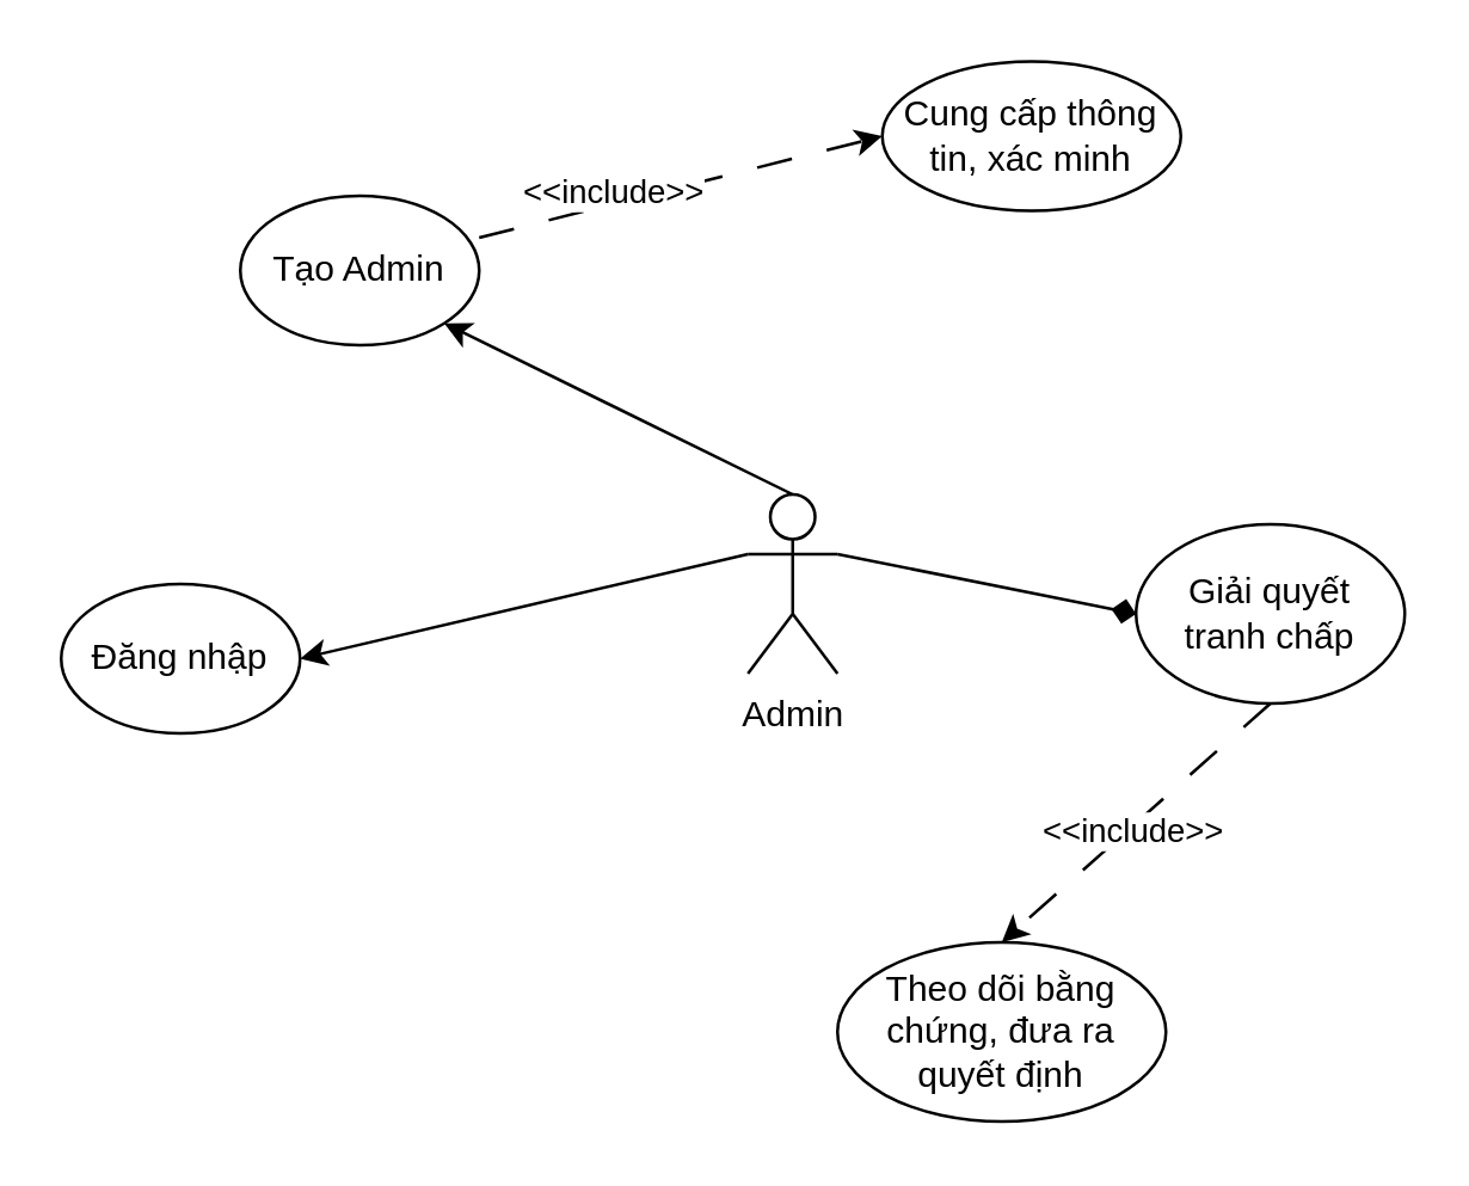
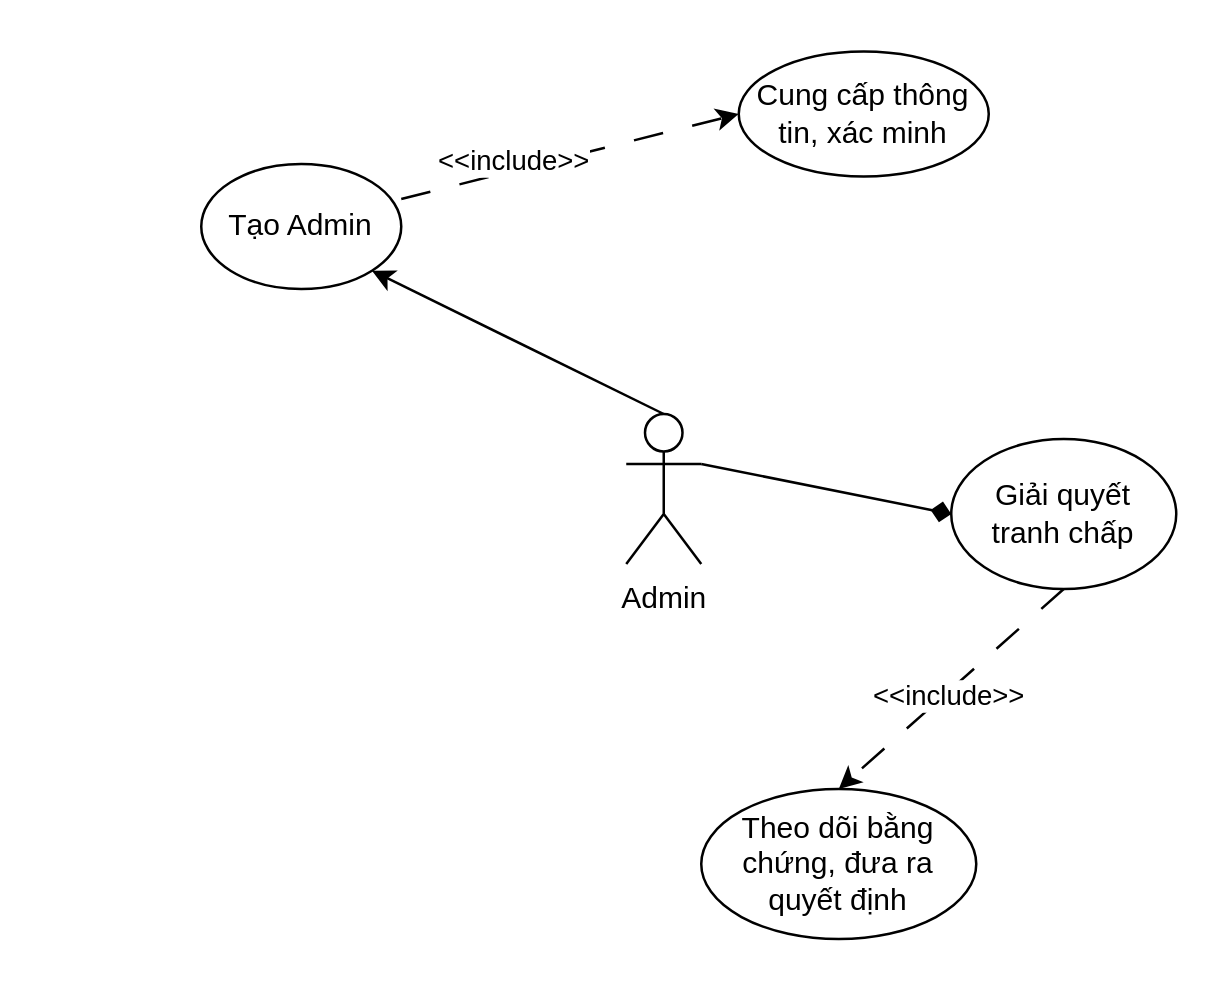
- <mxCell id="5" value="" style="endArrow=classic;html=1;rounded=0;exitX=0;exitY=0.333;exitDx=0;exitDy=0;exitPerimeter=0;entryX=1;entryY=0.5;entryDx=0;entryDy=0;" edge="1" parent="1" source="2" target="3"><mxGeometry width="50" height="50" relative="1" as="geometry"><mxPoint x="240" y="275" as="sourcePoint" /><mxPoint x="290" y="225" as="targetPoint" /></mxGeometry></mxCell>
- <mxCell id="3" value="Đăng nhập" style="ellipse;whiteSpace=wrap;html=1;" vertex="1" parent="1"><mxGeometry x="20" y="195" width="80" height="50" as="geometry" /></mxCell>
